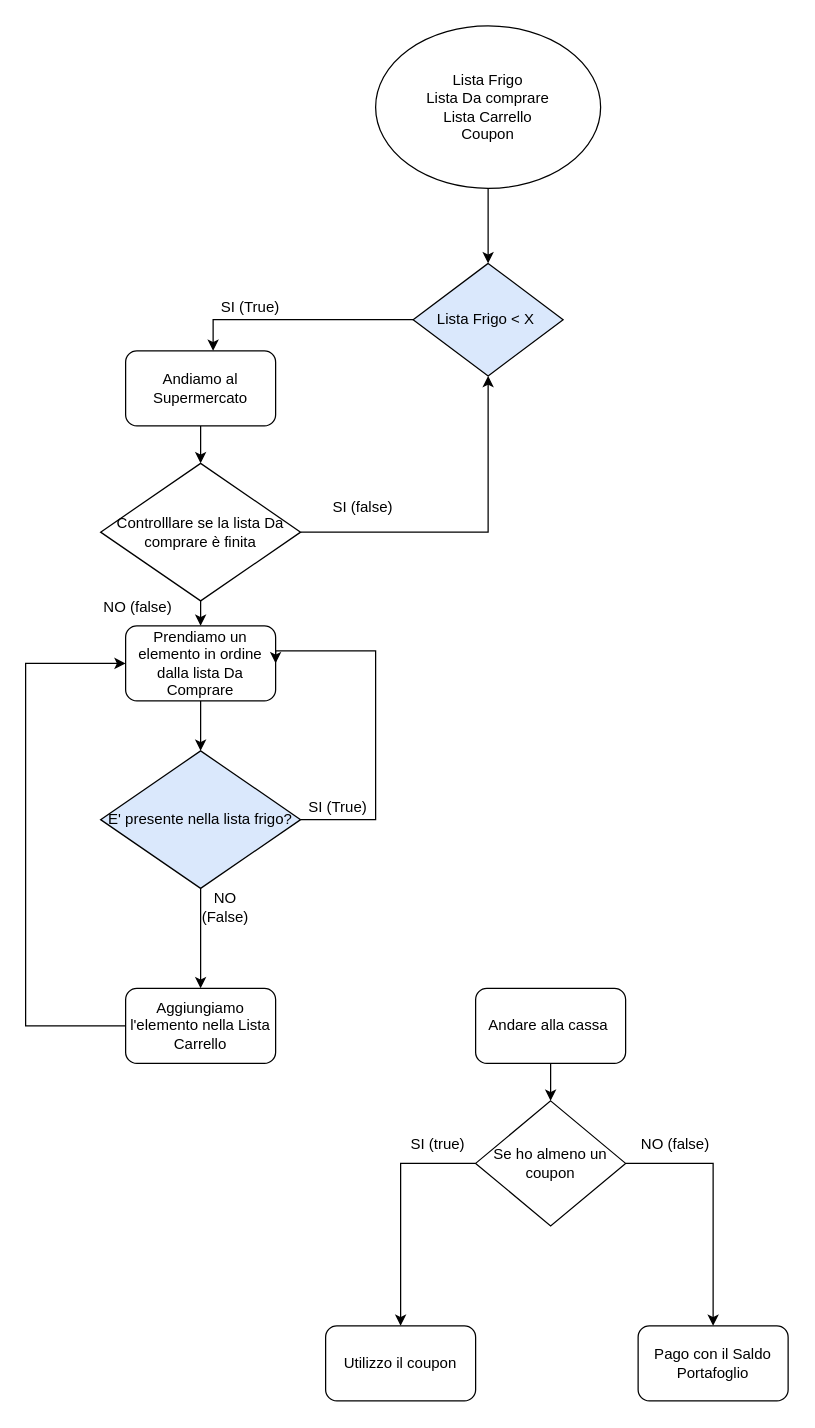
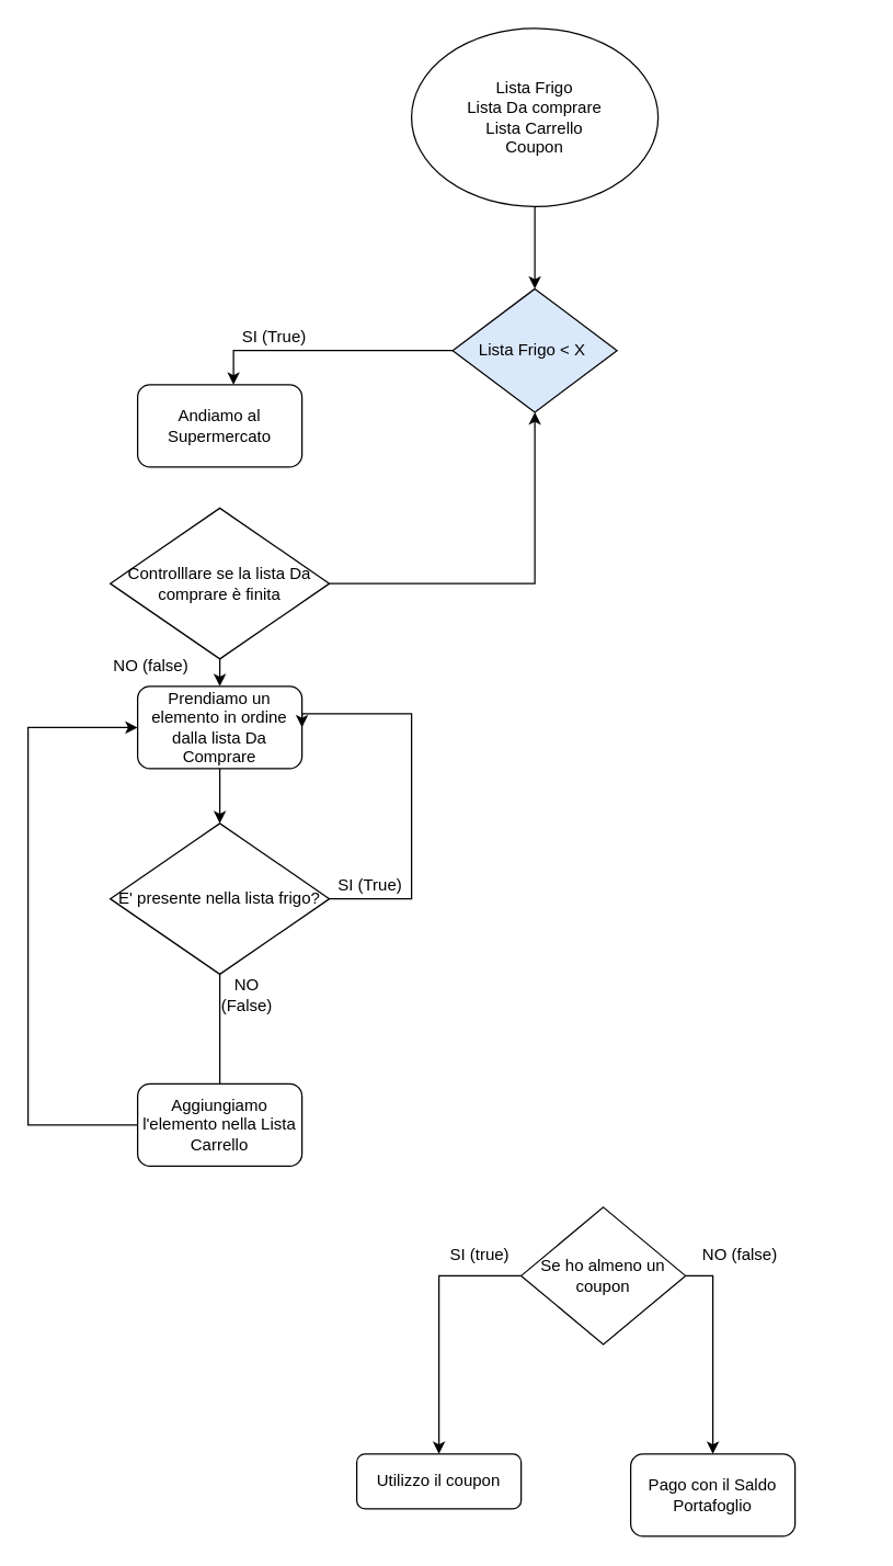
- <mxCell id="6" style="edgeStyle=orthogonalEdgeStyle;rounded=0;orthogonalLoop=1;jettySize=auto;html=1;exitX=0.5;exitY=1;exitDx=0;exitDy=0;entryX=0.5;entryY=0;entryDx=0;entryDy=0;" edge="1" parent="1" source="7" target="20"><mxGeometry relative="1" as="geometry" /></mxCell>
- <mxCell id="31" value="SI (false)" style="text;html=1;strokeColor=none;fillColor=none;align=center;verticalAlign=middle;whiteSpace=wrap;rounded=0;" vertex="1" parent="1"><mxGeometry x="260" y="390" width="60" height="30" as="geometry" /></mxCell>
- <mxCell id="13" value="E' presente nella lista frigo?" style="rhombus;whiteSpace=wrap;html=1;fillColor=#dae8fc;" vertex="1" parent="1"><mxGeometry x="80" y="600" width="160" height="110" as="geometry" /></mxCell>
+ <mxCell id="13" value="E' presente nella lista frigo?" style="rhombus;whiteSpace=wrap;html=1;" vertex="1" parent="1"><mxGeometry x="80" y="600" width="160" height="110" as="geometry" /></mxCell>
- <mxCell id="12" style="edgeStyle=orthogonalEdgeStyle;rounded=0;orthogonalLoop=1;jettySize=auto;html=1;exitX=0.5;exitY=1;exitDx=0;exitDy=0;entryX=0.5;entryY=0;entryDx=0;entryDy=0;" edge="1" parent="1" source="13" target="16"><mxGeometry relative="1" as="geometry" /></mxCell>
+ <mxCell id="12" style="edgeStyle=orthogonalEdgeStyle;rounded=0;orthogonalLoop=1;jettySize=auto;html=1;exitX=0.5;exitY=1;exitDx=0;exitDy=0;entryX=0.5;entryY=0;entryDx=0;entryDy=0;endArrow=none;" edge="1" parent="1" source="13" target="16"><mxGeometry relative="1" as="geometry" /></mxCell>
- <mxCell id="23" value="Andare alla cassa&amp;nbsp;" style="rounded=1;whiteSpace=wrap;html=1;" vertex="1" parent="1"><mxGeometry x="380" y="790" width="120" height="60" as="geometry" /></mxCell>
- <mxCell id="22" style="edgeStyle=orthogonalEdgeStyle;rounded=0;orthogonalLoop=1;jettySize=auto;html=1;exitX=0.5;exitY=1;exitDx=0;exitDy=0;entryX=0.5;entryY=0;entryDx=0;entryDy=0;" edge="1" parent="1" source="23" target="26"><mxGeometry relative="1" as="geometry" /></mxCell>
- <mxCell id="27" value="Utilizzo il coupon" style="rounded=1;whiteSpace=wrap;html=1;" vertex="1" parent="1"><mxGeometry x="260" y="1060" width="120" height="60" as="geometry" /></mxCell>
+ <mxCell id="27" value="Utilizzo il coupon" style="rounded=1;whiteSpace=wrap;html=1;" vertex="1" parent="1"><mxGeometry x="260" y="1060" width="120" height="40" as="geometry" /></mxCell>
- <mxCell id="28" value="Pago con il Saldo Portafoglio" style="rounded=1;whiteSpace=wrap;html=1;" vertex="1" parent="1"><mxGeometry x="510" y="1060" width="120" height="60" as="geometry" /></mxCell>
+ <mxCell id="28" value="Pago con il Saldo Portafoglio" style="rounded=1;whiteSpace=wrap;html=1;" vertex="1" parent="1"><mxGeometry x="460" y="1060" width="120" height="60" as="geometry" /></mxCell>
